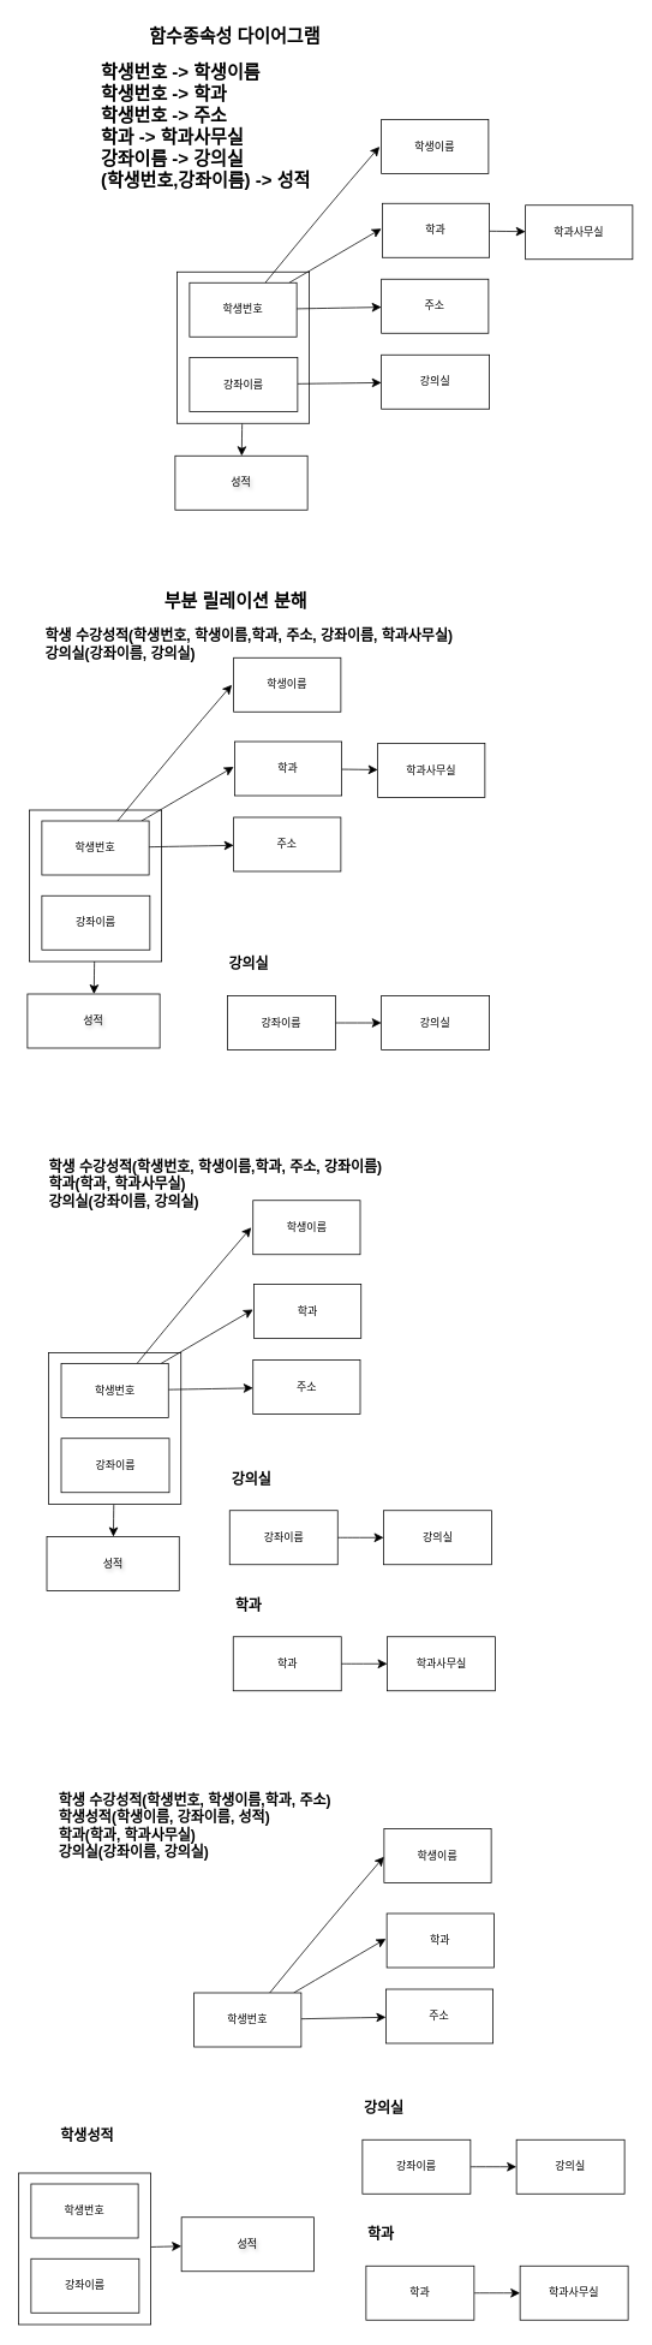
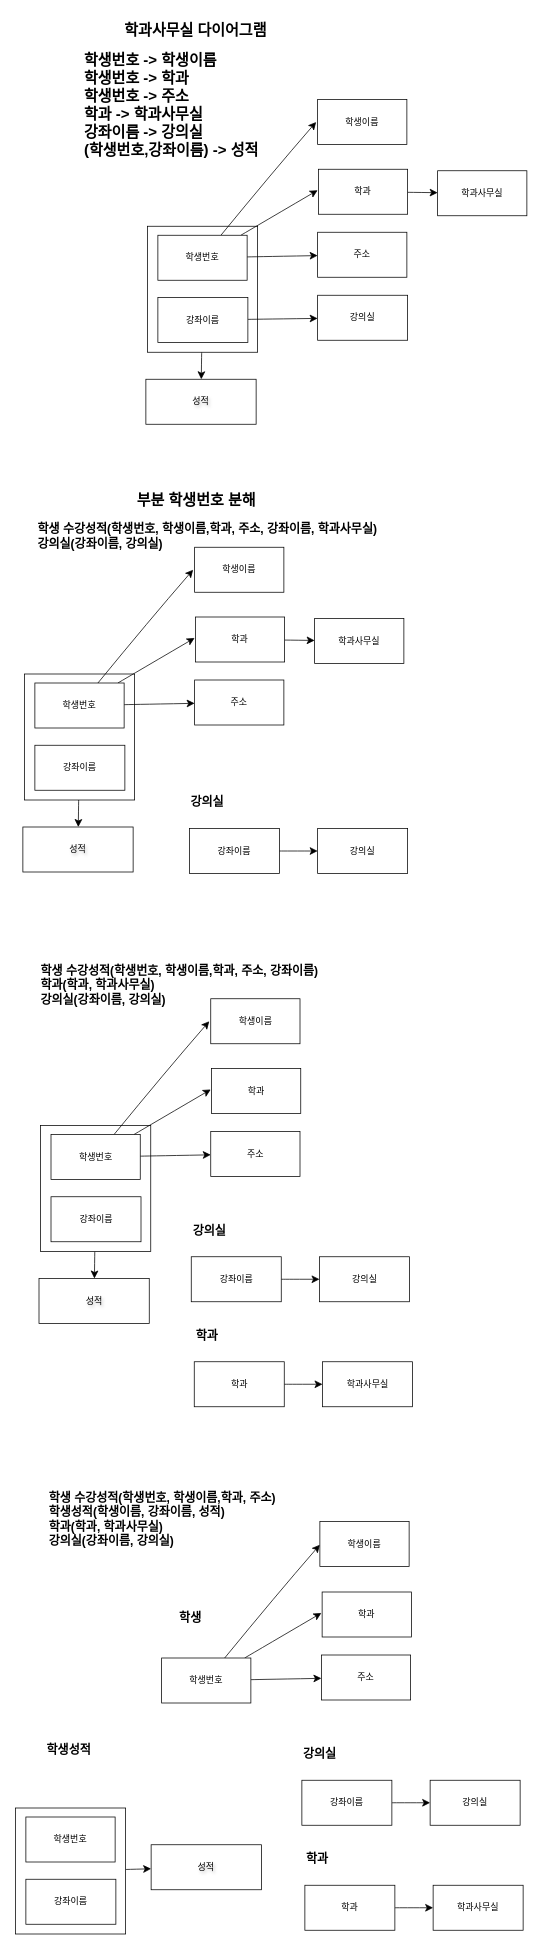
- <mxCell id="3" value="함수종속성 다이어그램" style="text;html=1;align=center;verticalAlign=middle;resizable=0;points=[];autosize=1;strokeColor=none;fillColor=none;fontSize=20;fontStyle=1" vertex="1" parent="1"><mxGeometry x="148" y="20" width="224" height="36" as="geometry" /></mxCell>
+ <mxCell id="3" value="학과사무실 다이어그램" style="text;html=1;align=center;verticalAlign=middle;resizable=0;points=[];autosize=1;strokeColor=none;fillColor=none;fontSize=20;fontStyle=1" vertex="1" parent="1"><mxGeometry x="148" y="20" width="224" height="36" as="geometry" /></mxCell>
- <mxCell id="84" value="부분 릴레이션 분해" style="text;html=1;align=center;verticalAlign=middle;resizable=0;points=[];autosize=1;strokeColor=none;fillColor=none;fontSize=20;fontStyle=1" vertex="1" parent="83"><mxGeometry x="118" width="189" height="36" as="geometry" /></mxCell>
+ <mxCell id="84" value="부분 학생번호 분해" style="text;html=1;align=center;verticalAlign=middle;resizable=0;points=[];autosize=1;strokeColor=none;fillColor=none;fontSize=20;fontStyle=1" vertex="1" parent="83"><mxGeometry x="118" width="189" height="36" as="geometry" /></mxCell>
+ <mxCell id="82" value="&lt;b&gt;학생&lt;/b&gt;" style="text;html=1;align=center;verticalAlign=middle;resizable=0;points=[];autosize=1;strokeColor=none;fillColor=none;fontSize=16;" vertex="1" parent="60"><mxGeometry x="207.5" y="113.5" width="50" height="31" as="geometry" /></mxCell>
- <mxCell id="81" value="&lt;b&gt;학생성적&lt;/b&gt;" style="text;html=1;align=center;verticalAlign=middle;resizable=0;points=[];autosize=1;strokeColor=none;fillColor=none;fontSize=16;" vertex="1" parent="60"><mxGeometry x="34.5" y="324.5" width="82" height="31" as="geometry" /></mxCell>
+ <mxCell id="81" value="&lt;b&gt;학생성적&lt;/b&gt;" style="text;html=1;align=center;verticalAlign=middle;resizable=0;points=[];autosize=1;strokeColor=none;fillColor=none;fontSize=16;" vertex="1" parent="60"><mxGeometry x="29.5" y="289.5" width="82" height="31" as="geometry" /></mxCell>
